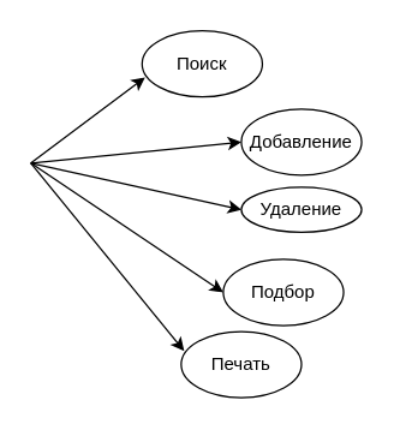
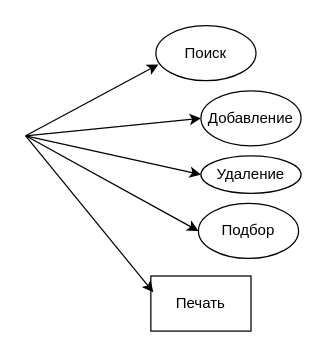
- <mxCell id="2" value="Поиск" style="ellipse;whiteSpace=wrap;html=1;" vertex="1" parent="1"><mxGeometry x="94" y="20" width="80" height="44" as="geometry" /></mxCell>
+ <mxCell id="2" value="Поиск" style="ellipse;whiteSpace=wrap;html=1;" vertex="1" parent="1"><mxGeometry x="124" y="20" width="80" height="44" as="geometry" /></mxCell>
- <mxCell id="5" value="Подбор" style="ellipse;whiteSpace=wrap;html=1;" vertex="1" parent="1"><mxGeometry x="148" y="172" width="80" height="44" as="geometry" /></mxCell>
+ <mxCell id="5" value="Подбор" style="ellipse;whiteSpace=wrap;html=1;" vertex="1" parent="1"><mxGeometry x="158" y="162" width="80" height="44" as="geometry" /></mxCell>
- <mxCell id="6" value="Печать" style="ellipse;whiteSpace=wrap;html=1;" vertex="1" parent="1"><mxGeometry x="120" y="220" width="80" height="44" as="geometry" /></mxCell>
+ <mxCell id="6" value="Печать" style="whiteSpace=wrap;html=1;rounded=0;" vertex="1" parent="1"><mxGeometry x="120" y="220" width="80" height="44" as="geometry" /></mxCell>
